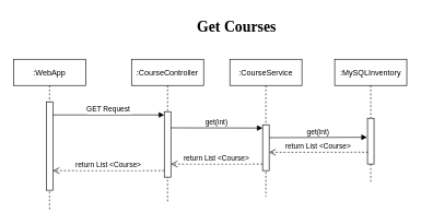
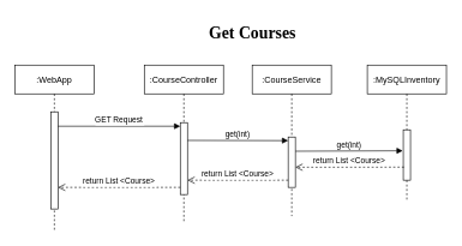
- <mxCell id="8" value="&lt;h1&gt;&lt;font style=&quot;font-size: 23px&quot; face=&quot;Tahoma&quot;&gt;&lt;b&gt;Get Courses&lt;/b&gt;&lt;/font&gt;&lt;/h1&gt;" style="text;html=1;align=center;verticalAlign=middle;resizable=0;points=[];autosize=1;" parent="1" vertex="1"><mxGeometry x="285" y="15" width="150" height="50" as="geometry" /></mxCell>
+ <mxCell id="8" value="&lt;h1&gt;&lt;font style=&quot;font-size: 23px&quot; face=&quot;Tahoma&quot;&gt;&lt;b&gt;Get Courses&lt;/b&gt;&lt;/font&gt;&lt;/h1&gt;" style="text;html=1;align=center;verticalAlign=middle;resizable=0;points=[];autosize=1;" parent="1" vertex="1"><mxGeometry x="275" y="20" width="150" height="50" as="geometry" /></mxCell>
